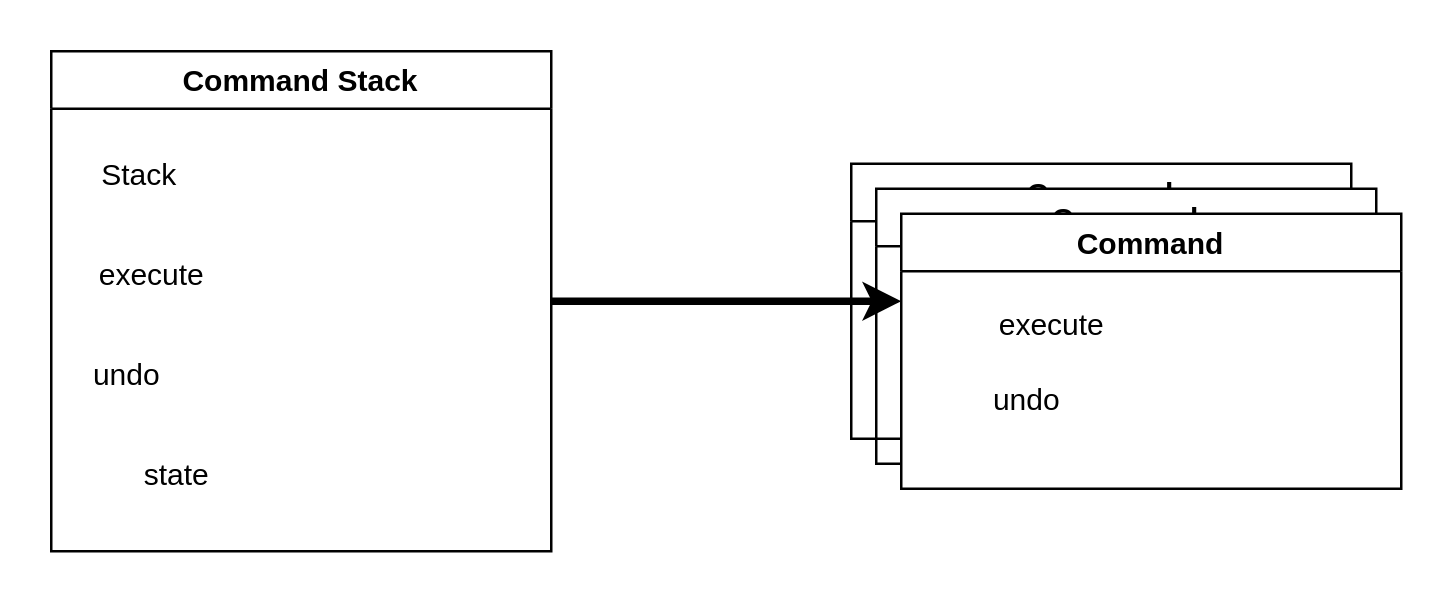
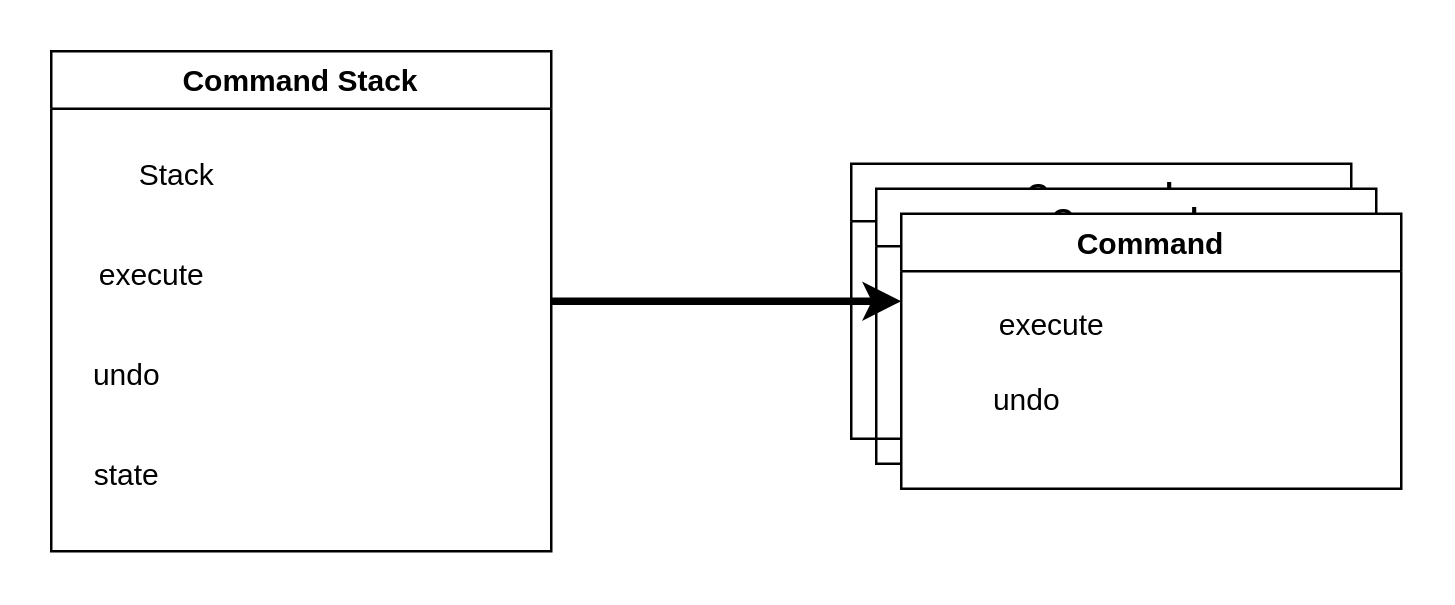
- <mxCell id="4" value="Stack&lt;br&gt;" style="text;html=1;align=center;verticalAlign=middle;resizable=0;points=[];autosize=1;strokeColor=none;fillColor=none;" parent="3" vertex="1"><mxGeometry x="10" y="40" width="50" height="20" as="geometry" /></mxCell>
+ <mxCell id="4" value="Stack&lt;br&gt;" style="text;html=1;align=center;verticalAlign=middle;resizable=0;points=[];autosize=1;strokeColor=none;fillColor=none;" parent="3" vertex="1"><mxGeometry x="25" y="40" width="50" height="20" as="geometry" /></mxCell>
- <mxCell id="7" value="state" style="text;html=1;align=center;verticalAlign=middle;resizable=0;points=[];autosize=1;strokeColor=none;fillColor=none;" parent="3" vertex="1"><mxGeometry x="30" y="160" width="40" height="20" as="geometry" /></mxCell>
+ <mxCell id="7" value="state" style="text;html=1;align=center;verticalAlign=middle;resizable=0;points=[];autosize=1;strokeColor=none;fillColor=none;" parent="3" vertex="1"><mxGeometry x="10" y="160" width="40" height="20" as="geometry" /></mxCell>
